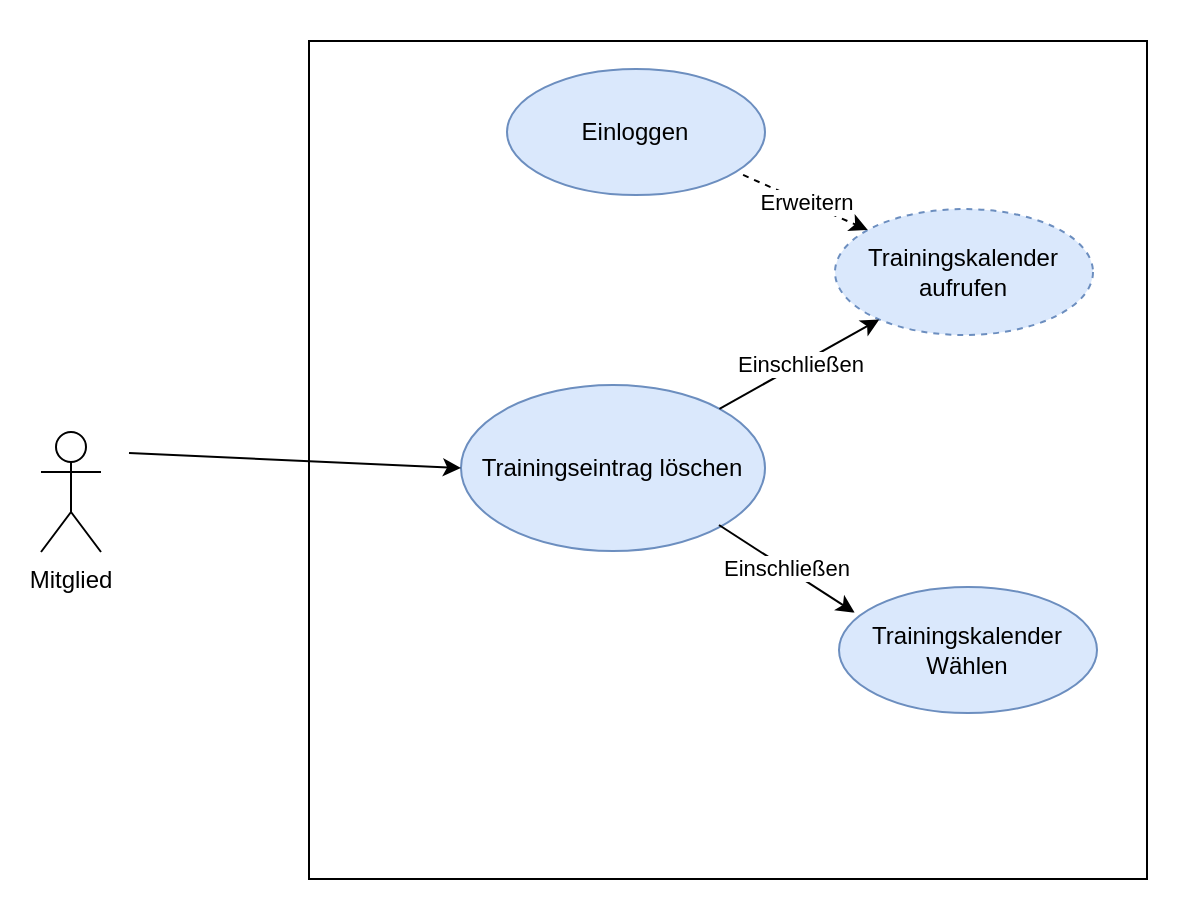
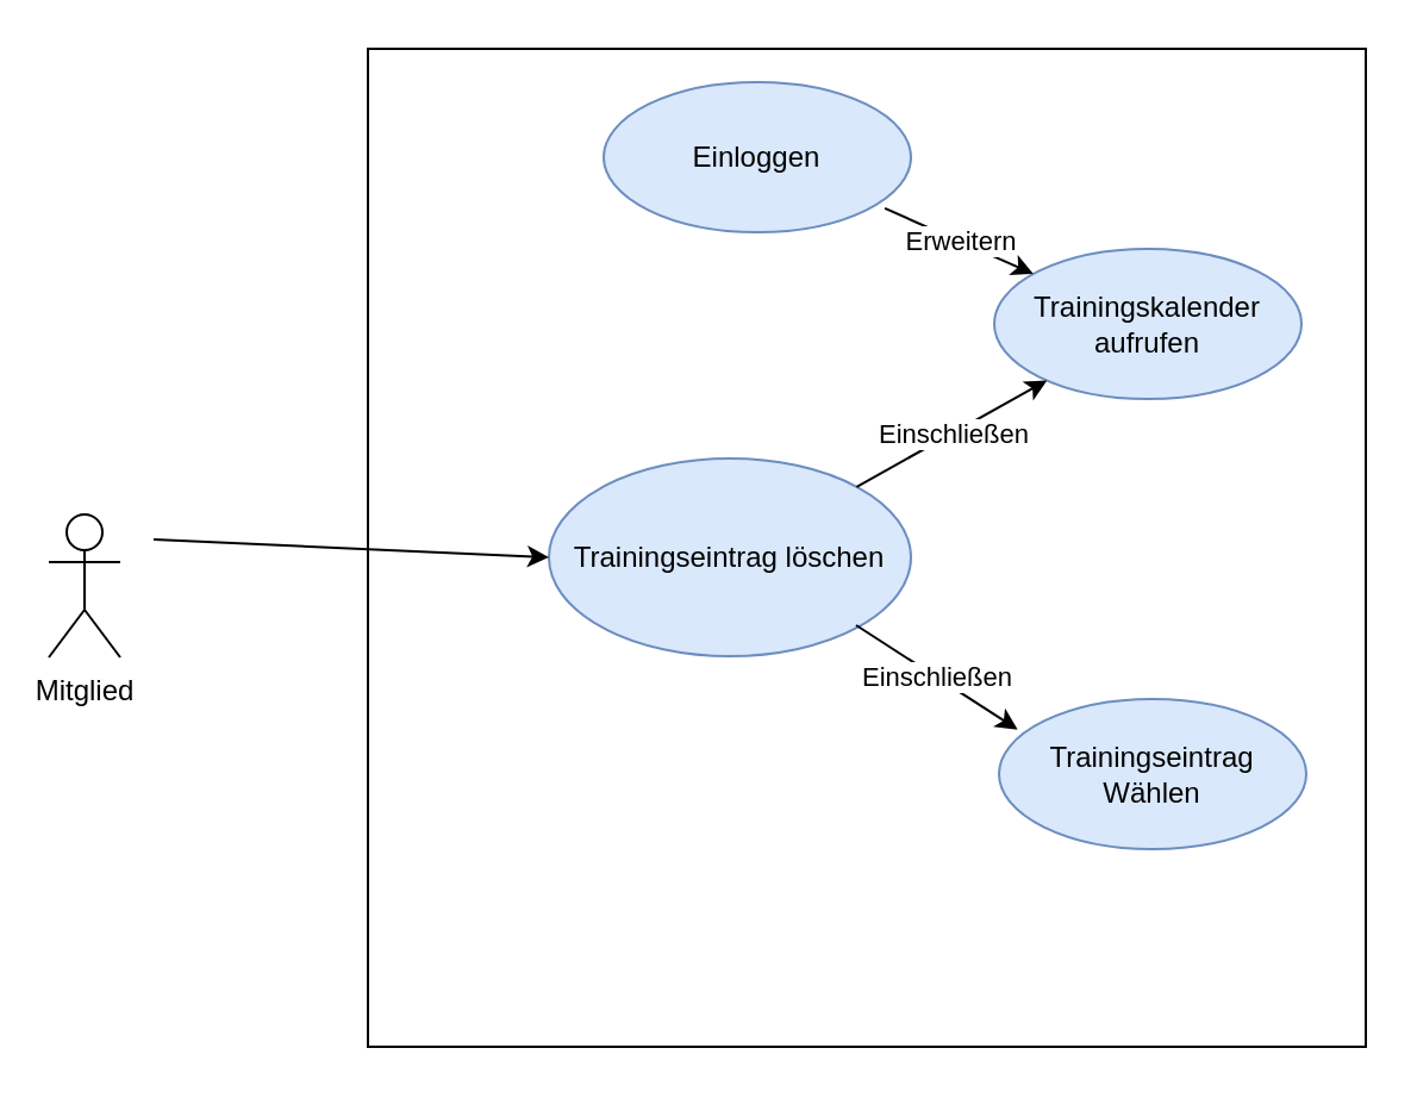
- <mxCell id="10" value="" style="endArrow=classic;html=1;exitX=0.915;exitY=0.841;exitDx=0;exitDy=0;exitPerimeter=0;dashed=1;" edge="1" parent="1" source="9" target="6"><mxGeometry relative="1" as="geometry"><mxPoint x="327" y="79" as="sourcePoint" /><mxPoint x="427" y="79" as="targetPoint" /></mxGeometry></mxCell>
+ <mxCell id="10" value="" style="endArrow=classic;html=1;exitX=0.915;exitY=0.841;exitDx=0;exitDy=0;exitPerimeter=0;" edge="1" parent="1" source="9" target="6"><mxGeometry relative="1" as="geometry"><mxPoint x="327" y="79" as="sourcePoint" /><mxPoint x="427" y="79" as="targetPoint" /></mxGeometry></mxCell>
- <mxCell id="6" value="&lt;div&gt;Trainingskalender &lt;br&gt;&lt;/div&gt;&lt;div&gt;aufrufen&lt;br&gt;&lt;/div&gt;" style="ellipse;whiteSpace=wrap;html=1;fillColor=#dae8fc;strokeColor=#6c8ebf;dashed=1;" parent="1" vertex="1"><mxGeometry x="417" y="104" width="129" height="63" as="geometry" /></mxCell>
+ <mxCell id="6" value="&lt;div&gt;Trainingskalender &lt;br&gt;&lt;/div&gt;&lt;div&gt;aufrufen&lt;br&gt;&lt;/div&gt;" style="ellipse;whiteSpace=wrap;html=1;fillColor=#dae8fc;strokeColor=#6c8ebf;" parent="1" vertex="1"><mxGeometry x="417" y="104" width="129" height="63" as="geometry" /></mxCell>
- <mxCell id="12" value="&lt;div&gt;Trainingskalender&lt;/div&gt;&lt;div&gt;Wählen&lt;br&gt;&lt;/div&gt;" style="ellipse;whiteSpace=wrap;html=1;fillColor=#dae8fc;strokeColor=#6c8ebf;" vertex="1" parent="1"><mxGeometry x="419" y="293" width="129" height="63" as="geometry" /></mxCell>
+ <mxCell id="12" value="&lt;div&gt;Trainingseintrag&lt;/div&gt;&lt;div&gt;Wählen&lt;br&gt;&lt;/div&gt;" style="ellipse;whiteSpace=wrap;html=1;fillColor=#dae8fc;strokeColor=#6c8ebf;" vertex="1" parent="1"><mxGeometry x="419" y="293" width="129" height="63" as="geometry" /></mxCell>
